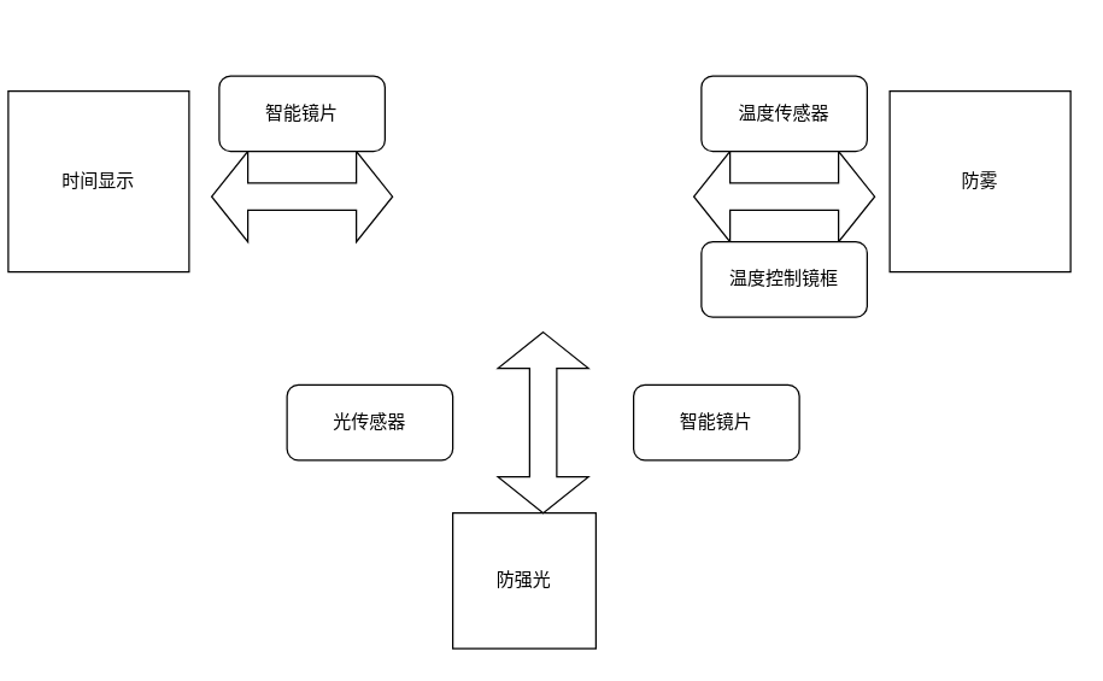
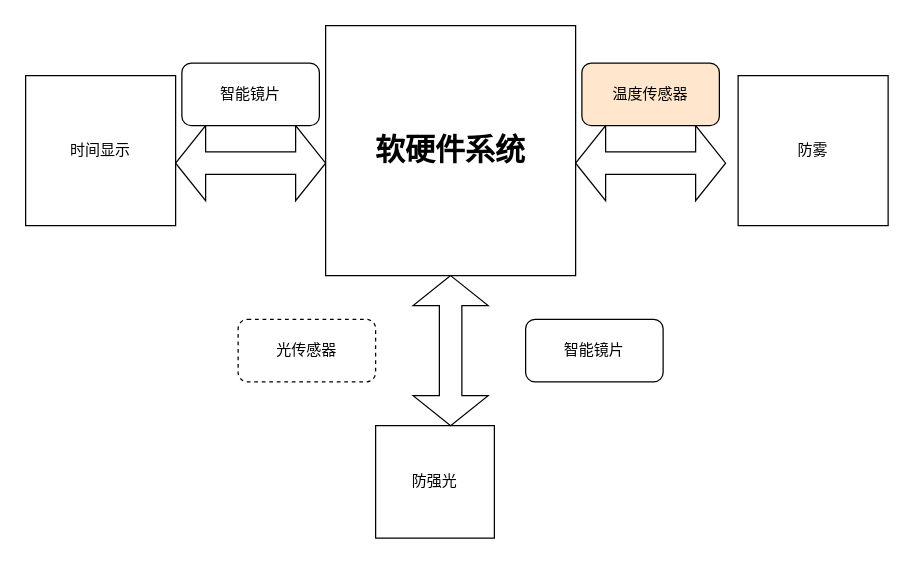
- <mxCell id="11" value="温度传感器" style="rounded=1;whiteSpace=wrap;html=1;" vertex="1" parent="1"><mxGeometry x="465" y="50" width="110" height="50" as="geometry" /></mxCell>
+ <mxCell id="11" value="温度传感器" style="rounded=1;whiteSpace=wrap;html=1;fillColor=#ffe6cc;" vertex="1" parent="1"><mxGeometry x="465" y="50" width="110" height="50" as="geometry" /></mxCell>
- <mxCell id="3" value="时间显示" style="whiteSpace=wrap;html=1;aspect=fixed;" vertex="1" parent="1"><mxGeometry x="5" y="60" width="120" height="120" as="geometry" /></mxCell>
+ <mxCell id="3" value="时间显示" style="whiteSpace=wrap;html=1;aspect=fixed;" vertex="1" parent="1"><mxGeometry x="20" y="60" width="120" height="120" as="geometry" /></mxCell>
+ <mxCell id="2" value="&lt;h1&gt;软硬件系统&lt;/h1&gt;" style="whiteSpace=wrap;html=1;aspect=fixed;" vertex="1" parent="1"><mxGeometry x="260" y="20" width="200" height="200" as="geometry" /></mxCell>
- <mxCell id="13" value="温度控制镜框" style="rounded=1;whiteSpace=wrap;html=1;" vertex="1" parent="1"><mxGeometry x="465" y="160" width="110" height="50" as="geometry" /></mxCell>
- <mxCell id="12" value="光传感器" style="rounded=1;whiteSpace=wrap;html=1;" vertex="1" parent="1"><mxGeometry x="190" y="255" width="110" height="50" as="geometry" /></mxCell>
+ <mxCell id="12" value="光传感器" style="rounded=1;whiteSpace=wrap;html=1;dashed=1;" vertex="1" parent="1"><mxGeometry x="190" y="255" width="110" height="50" as="geometry" /></mxCell>
